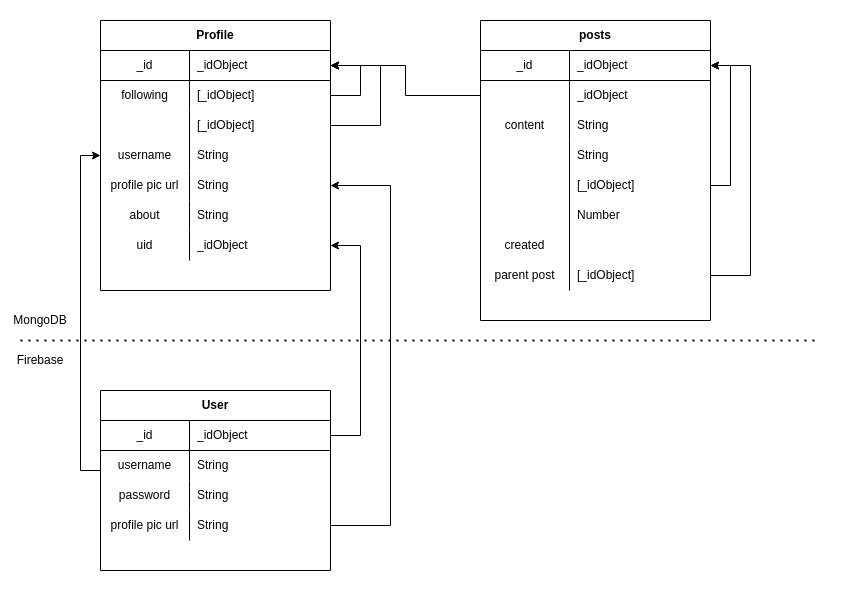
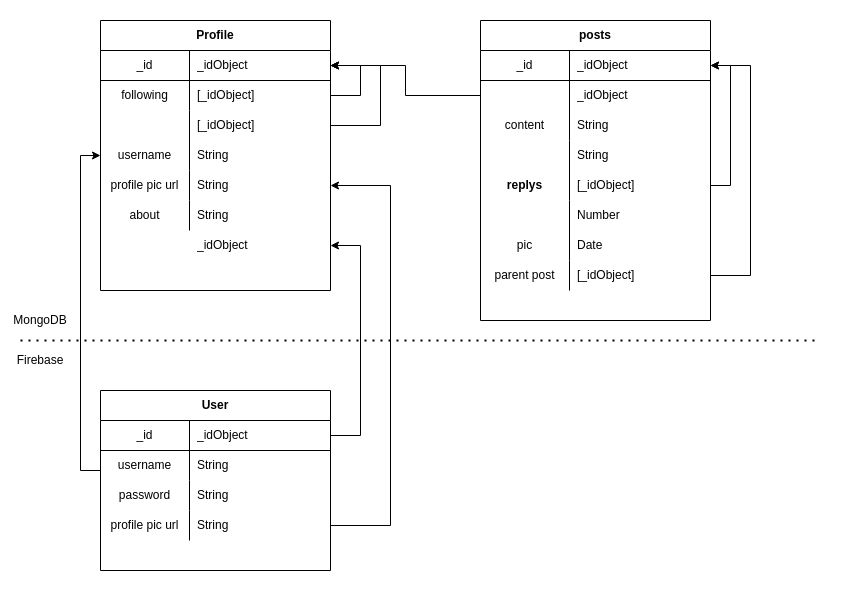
+ <mxCell id="38" value="&lt;b&gt;replys&lt;/b&gt;" style="shape=partialRectangle;html=1;whiteSpace=wrap;connectable=0;fillColor=none;top=0;left=0;bottom=0;right=0;overflow=hidden;" parent="37" vertex="1"><mxGeometry width="89" height="30" as="geometry" /></mxCell>
- <mxCell id="21" value="uid" style="shape=partialRectangle;html=1;whiteSpace=wrap;connectable=0;fillColor=none;top=0;left=0;bottom=0;right=0;overflow=hidden;" parent="20" vertex="1"><mxGeometry width="89" height="30" as="geometry" /></mxCell>
- <mxCell id="43" value="created" style="shape=partialRectangle;html=1;whiteSpace=wrap;connectable=0;fillColor=none;top=0;left=0;bottom=0;right=0;overflow=hidden;" parent="42" vertex="1"><mxGeometry width="89" height="30" as="geometry" /></mxCell>
+ <mxCell id="43" value="pic" style="shape=partialRectangle;html=1;whiteSpace=wrap;connectable=0;fillColor=none;top=0;left=0;bottom=0;right=0;overflow=hidden;" parent="42" vertex="1"><mxGeometry width="89" height="30" as="geometry" /></mxCell>
+ <mxCell id="44" value="Date" style="shape=partialRectangle;html=1;whiteSpace=wrap;connectable=0;fillColor=none;top=0;left=0;bottom=0;right=0;align=left;spacingLeft=6;overflow=hidden;" parent="42" vertex="1"><mxGeometry x="89" width="141" height="30" as="geometry" /></mxCell>
